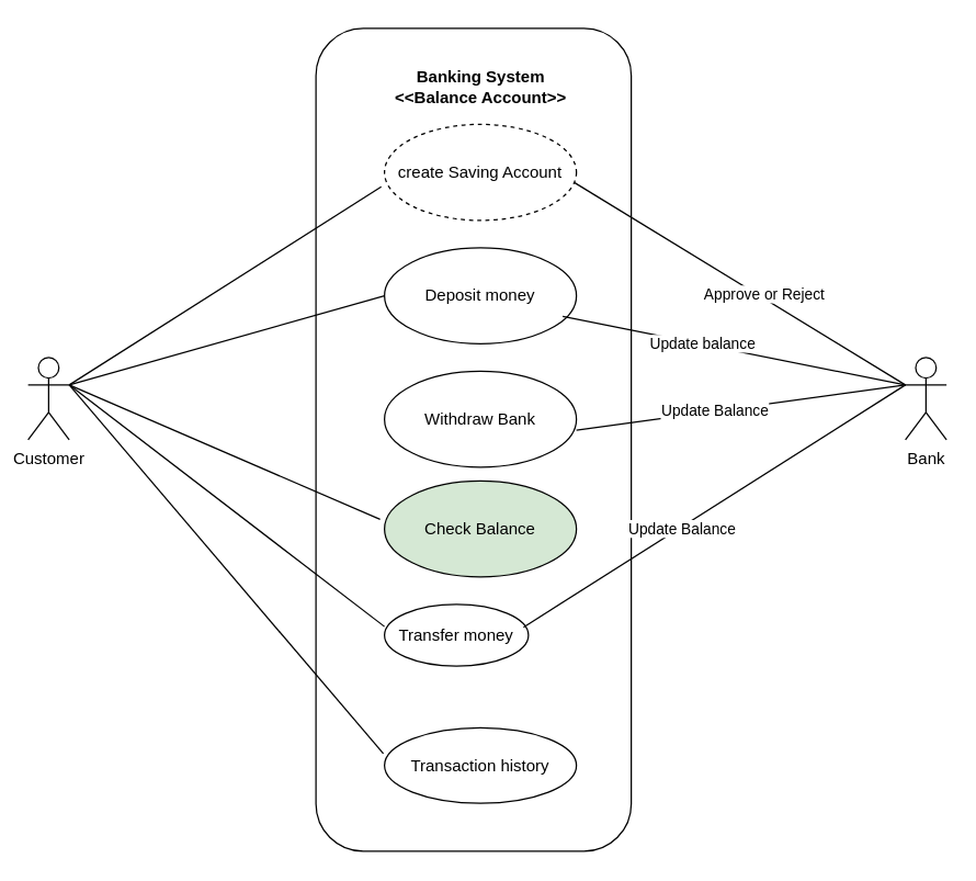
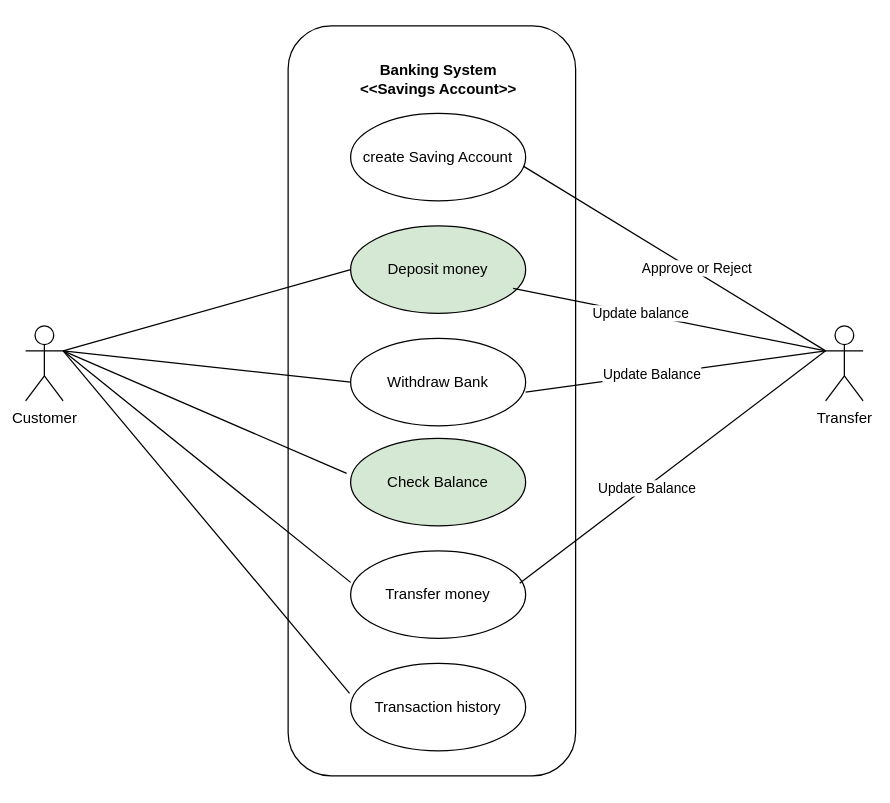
- <mxCell id="8" value="Banking System&lt;br&gt;&amp;lt;&amp;lt;Balance Account&amp;gt;&amp;gt;" style="text;align=center;fontStyle=1;verticalAlign=middle;spacingLeft=3;spacingRight=3;strokeColor=none;rotatable=0;points=[[0,0.5],[1,0.5]];portConstraint=eastwest;html=1;" vertex="1" parent="1"><mxGeometry x="310" y="50" width="80" height="26" as="geometry" /></mxCell>
+ <mxCell id="8" value="Banking System&lt;br&gt;&amp;lt;&amp;lt;Savings Account&amp;gt;&amp;gt;" style="text;align=center;fontStyle=1;verticalAlign=middle;spacingLeft=3;spacingRight=3;strokeColor=none;rotatable=0;points=[[0,0.5],[1,0.5]];portConstraint=eastwest;html=1;" vertex="1" parent="1"><mxGeometry x="310" y="50" width="80" height="26" as="geometry" /></mxCell>
- <mxCell id="4" value="create Saving Account" style="ellipse;whiteSpace=wrap;html=1;dashed=1;" vertex="1" parent="1"><mxGeometry x="280" y="90" width="140" height="70" as="geometry" /></mxCell>
+ <mxCell id="4" value="create Saving Account" style="ellipse;whiteSpace=wrap;html=1;" vertex="1" parent="1"><mxGeometry x="280" y="90" width="140" height="70" as="geometry" /></mxCell>
- <mxCell id="11" value="" style="endArrow=none;html=1;rounded=0;entryX=-0.017;entryY=0.651;entryDx=0;entryDy=0;entryPerimeter=0;exitX=1;exitY=0.333;exitDx=0;exitDy=0;exitPerimeter=0;" edge="1" parent="1" source="3" target="4"><mxGeometry width="50" height="50" relative="1" as="geometry"><mxPoint x="60" y="270" as="sourcePoint" /><mxPoint x="110" y="220" as="targetPoint" /></mxGeometry></mxCell>
- <mxCell id="5" value="Deposit money" style="ellipse;whiteSpace=wrap;html=1;" vertex="1" parent="1"><mxGeometry x="280" y="180" width="140" height="70" as="geometry" /></mxCell>
+ <mxCell id="5" value="Deposit money" style="ellipse;whiteSpace=wrap;html=1;fillColor=#d5e8d4;" vertex="1" parent="1"><mxGeometry x="280" y="180" width="140" height="70" as="geometry" /></mxCell>
+ <mxCell id="13" value="" style="endArrow=none;html=1;rounded=0;entryX=0;entryY=0.5;entryDx=0;entryDy=0;exitX=1;exitY=0.333;exitDx=0;exitDy=0;exitPerimeter=0;" edge="1" parent="1" source="3" target="6"><mxGeometry width="50" height="50" relative="1" as="geometry"><mxPoint x="60" y="280" as="sourcePoint" /><mxPoint x="298" y="156" as="targetPoint" /></mxGeometry></mxCell>
- <mxCell id="17" value="Bank" style="shape=umlActor;verticalLabelPosition=bottom;verticalAlign=top;html=1;" vertex="1" parent="1"><mxGeometry x="660" y="260" width="30" height="60" as="geometry" /></mxCell>
+ <mxCell id="17" value="Transfer" style="shape=umlActor;verticalLabelPosition=bottom;verticalAlign=top;html=1;" vertex="1" parent="1"><mxGeometry x="660" y="260" width="30" height="60" as="geometry" /></mxCell>
- <mxCell id="9" value="Transfer money" style="ellipse;whiteSpace=wrap;html=1;" vertex="1" parent="1"><mxGeometry x="280" y="440" width="105" height="45" as="geometry" /></mxCell>
+ <mxCell id="9" value="Transfer money" style="ellipse;whiteSpace=wrap;html=1;" vertex="1" parent="1"><mxGeometry x="280" y="440" width="140" height="70" as="geometry" /></mxCell>
- <mxCell id="10" value="Transaction history" style="ellipse;whiteSpace=wrap;html=1;" vertex="1" parent="1"><mxGeometry x="280" y="530" width="140" height="55" as="geometry" /></mxCell>
+ <mxCell id="10" value="Transaction history" style="ellipse;whiteSpace=wrap;html=1;" vertex="1" parent="1"><mxGeometry x="280" y="530" width="140" height="70" as="geometry" /></mxCell>
